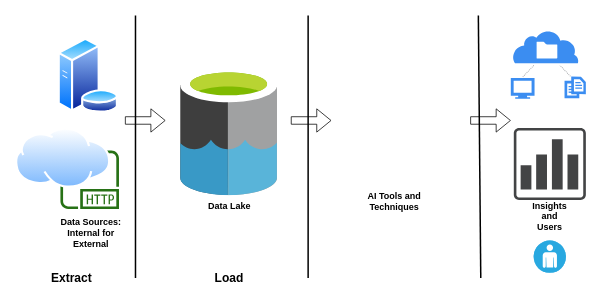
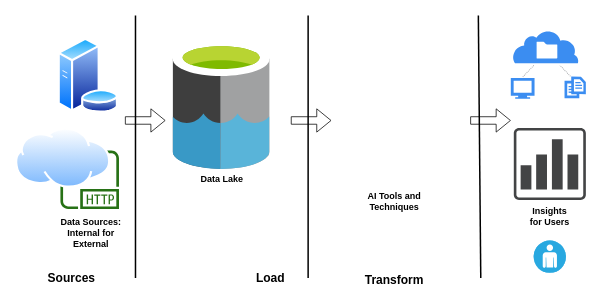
- <mxCell id="21" value="&lt;b&gt;Data Lake&lt;/b&gt;" style="aspect=fixed;html=1;points=[];align=center;image;fontSize=12;image=img/lib/mscae/Data_Lake.svg;" vertex="1" parent="1"><mxGeometry x="240" y="90" width="129.2" height="170" as="geometry" /></mxCell>
+ <mxCell id="21" value="&lt;b&gt;Data Lake&lt;/b&gt;" style="aspect=fixed;html=1;points=[];align=center;image;fontSize=12;image=img/lib/mscae/Data_Lake.svg;" vertex="1" parent="1"><mxGeometry x="230" y="55" width="129.2" height="170" as="geometry" /></mxCell>
- <mxCell id="10" value="&lt;b&gt;Insights&lt;br&gt;and Users&lt;br&gt;&lt;/b&gt;" style="text;html=1;strokeColor=none;fillColor=none;align=center;verticalAlign=middle;whiteSpace=wrap;rounded=0;" vertex="1" parent="1"><mxGeometry x="702" y="278" width="60" height="20" as="geometry" /></mxCell>
+ <mxCell id="10" value="&lt;b&gt;Insights&lt;br&gt;for Users&lt;br&gt;&lt;/b&gt;" style="text;html=1;strokeColor=none;fillColor=none;align=center;verticalAlign=middle;whiteSpace=wrap;rounded=0;" vertex="1" parent="1"><mxGeometry x="702" y="278" width="60" height="20" as="geometry" /></mxCell>
- <mxCell id="17" value="&lt;b&gt;&lt;font style=&quot;font-size: 16px&quot;&gt;Extract&lt;/font&gt;&lt;/b&gt;" style="text;html=1;strokeColor=none;fillColor=none;align=center;verticalAlign=middle;whiteSpace=wrap;rounded=0;" vertex="1" parent="1"><mxGeometry x="50" y="360" width="90" height="20" as="geometry" /></mxCell>
+ <mxCell id="17" value="&lt;b&gt;&lt;font style=&quot;font-size: 16px&quot;&gt;Sources&lt;/font&gt;&lt;/b&gt;" style="text;html=1;strokeColor=none;fillColor=none;align=center;verticalAlign=middle;whiteSpace=wrap;rounded=0;" vertex="1" parent="1"><mxGeometry x="50" y="360" width="90" height="20" as="geometry" /></mxCell>
- <mxCell id="19" value="&lt;b&gt;&lt;font style=&quot;font-size: 16px&quot;&gt;Load&lt;/font&gt;&lt;/b&gt;" style="text;html=1;strokeColor=none;fillColor=none;align=center;verticalAlign=middle;whiteSpace=wrap;rounded=0;" vertex="1" parent="1"><mxGeometry x="259.6" y="360" width="90" height="20" as="geometry" /></mxCell>
+ <mxCell id="19" value="&lt;b&gt;&lt;font style=&quot;font-size: 16px&quot;&gt;Load&lt;/font&gt;&lt;/b&gt;" style="text;html=1;strokeColor=none;fillColor=none;align=center;verticalAlign=middle;whiteSpace=wrap;rounded=0;" vertex="1" parent="1"><mxGeometry x="314.6" y="360" width="90" height="20" as="geometry" /></mxCell>
+ <mxCell id="18" value="&lt;b&gt;&lt;font style=&quot;font-size: 16px&quot;&gt;Transform&lt;/font&gt;&lt;/b&gt;" style="text;html=1;strokeColor=none;fillColor=none;align=center;verticalAlign=middle;whiteSpace=wrap;rounded=0;" vertex="1" parent="1"><mxGeometry x="480" y="363" width="90" height="20" as="geometry" /></mxCell>
